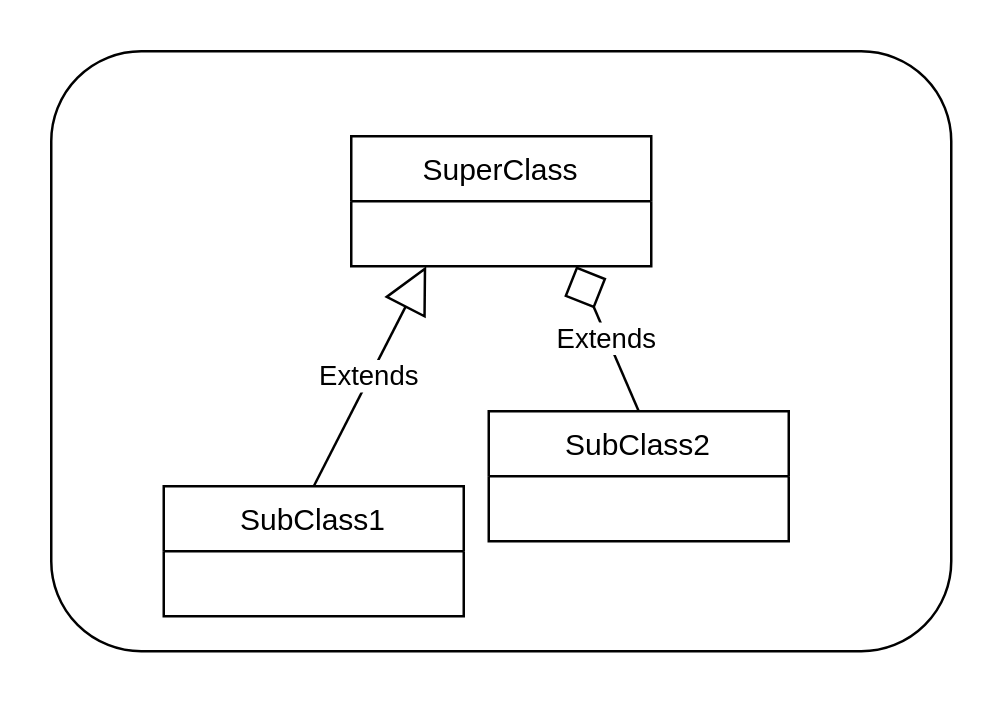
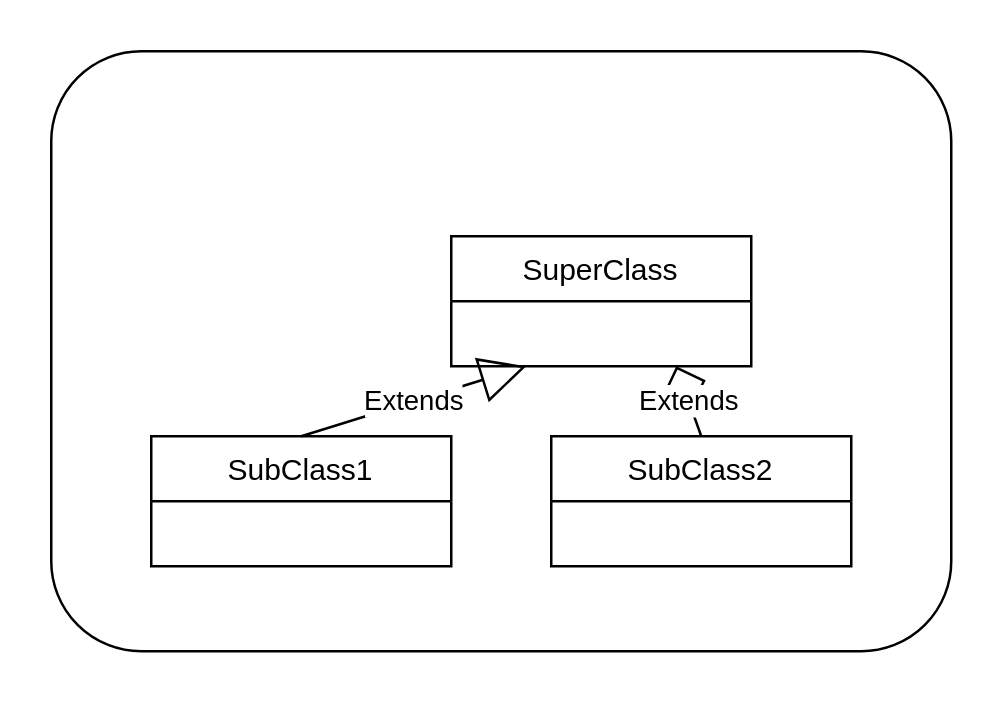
- <mxCell id="3" value="SuperClass" style="swimlane;fontStyle=0;childLayout=stackLayout;horizontal=1;startSize=26;fillColor=none;horizontalStack=0;resizeParent=1;resizeParentMax=0;resizeLast=0;collapsible=1;marginBottom=0;" vertex="1" parent="1"><mxGeometry x="140" y="54" width="120" height="52" as="geometry" /></mxCell>
+ <mxCell id="3" value="SuperClass" style="swimlane;fontStyle=0;childLayout=stackLayout;horizontal=1;startSize=26;fillColor=none;horizontalStack=0;resizeParent=1;resizeParentMax=0;resizeLast=0;collapsible=1;marginBottom=0;" vertex="1" parent="1"><mxGeometry x="180" y="94" width="120" height="52" as="geometry" /></mxCell>
- <mxCell id="5" value="SubClass2" style="swimlane;fontStyle=0;childLayout=stackLayout;horizontal=1;startSize=26;fillColor=none;horizontalStack=0;resizeParent=1;resizeParentMax=0;resizeLast=0;collapsible=1;marginBottom=0;" vertex="1" parent="1"><mxGeometry x="195" y="164" width="120" height="52" as="geometry" /></mxCell>
+ <mxCell id="5" value="SubClass2" style="swimlane;fontStyle=0;childLayout=stackLayout;horizontal=1;startSize=26;fillColor=none;horizontalStack=0;resizeParent=1;resizeParentMax=0;resizeLast=0;collapsible=1;marginBottom=0;" vertex="1" parent="1"><mxGeometry x="220" y="174" width="120" height="52" as="geometry" /></mxCell>
- <mxCell id="4" value="SubClass1" style="swimlane;fontStyle=0;childLayout=stackLayout;horizontal=1;startSize=26;fillColor=none;horizontalStack=0;resizeParent=1;resizeParentMax=0;resizeLast=0;collapsible=1;marginBottom=0;" vertex="1" parent="1"><mxGeometry x="65" y="194" width="120" height="52" as="geometry"><mxRectangle x="200" y="400" width="100" height="30" as="alternateBounds" /></mxGeometry></mxCell>
+ <mxCell id="4" value="SubClass1" style="swimlane;fontStyle=0;childLayout=stackLayout;horizontal=1;startSize=26;fillColor=none;horizontalStack=0;resizeParent=1;resizeParentMax=0;resizeLast=0;collapsible=1;marginBottom=0;" vertex="1" parent="1"><mxGeometry x="60" y="174" width="120" height="52" as="geometry"><mxRectangle x="200" y="400" width="100" height="30" as="alternateBounds" /></mxGeometry></mxCell>
